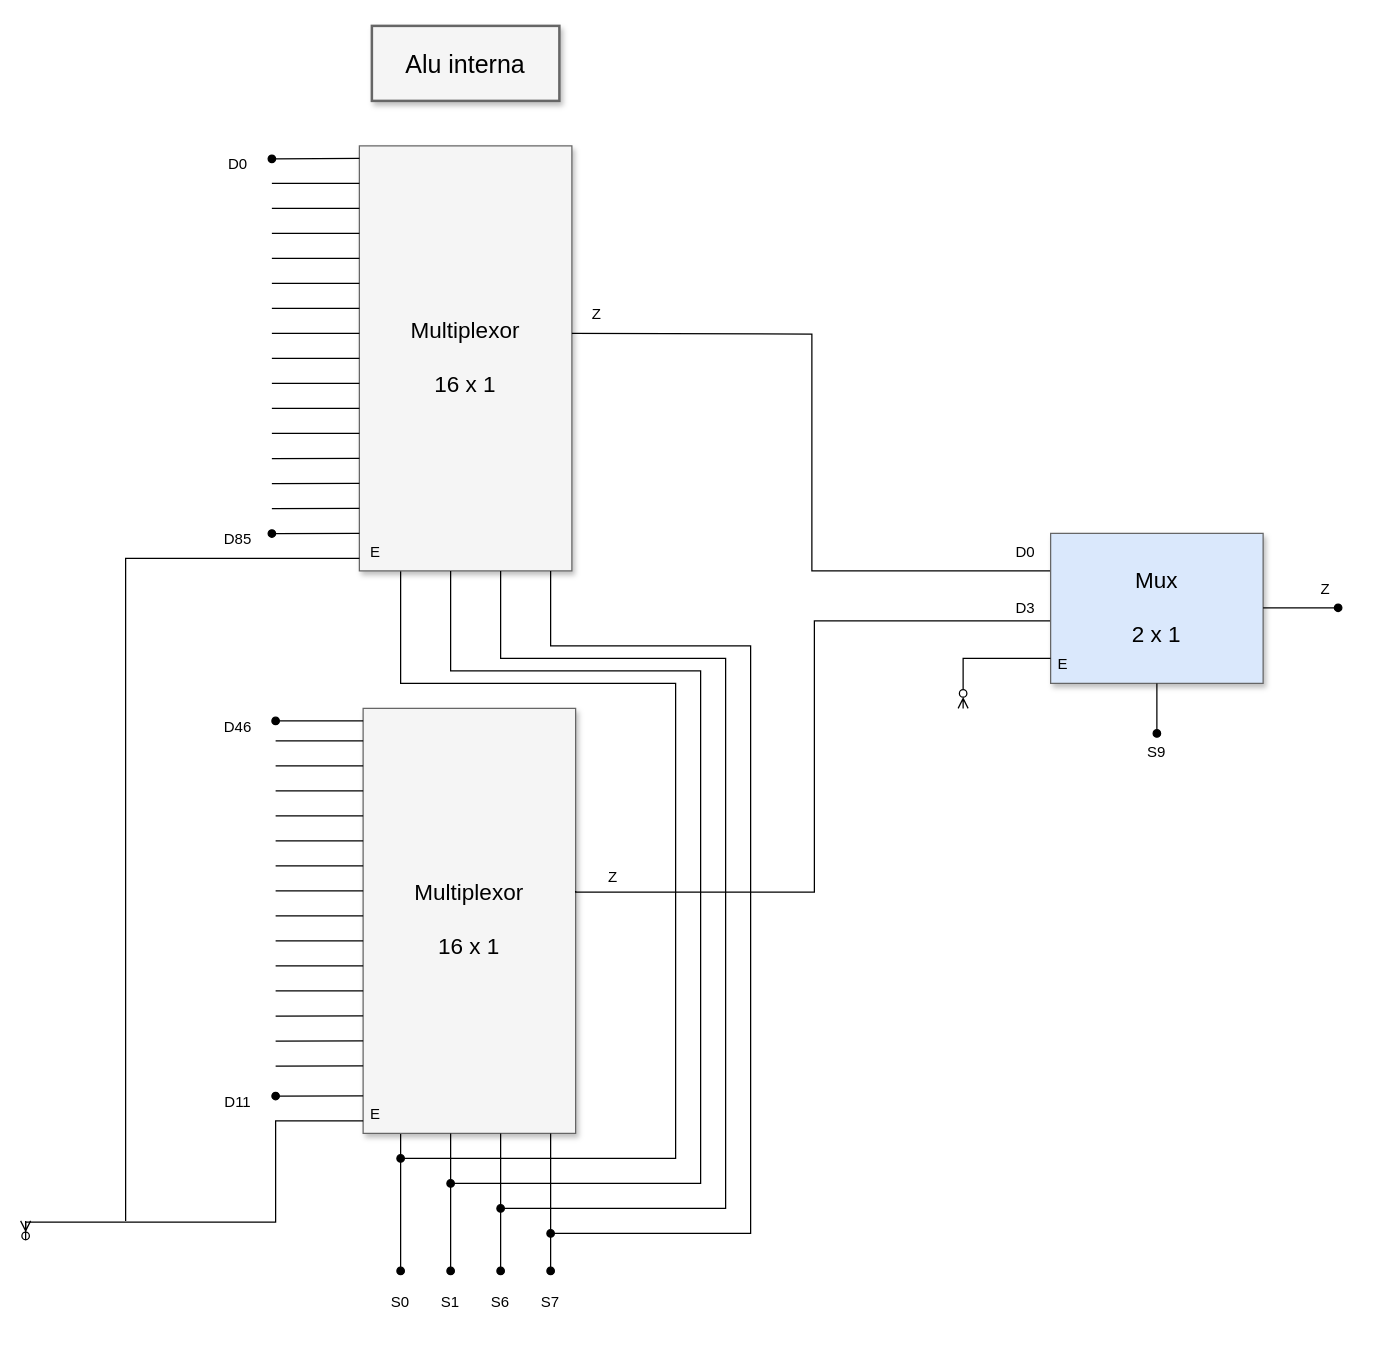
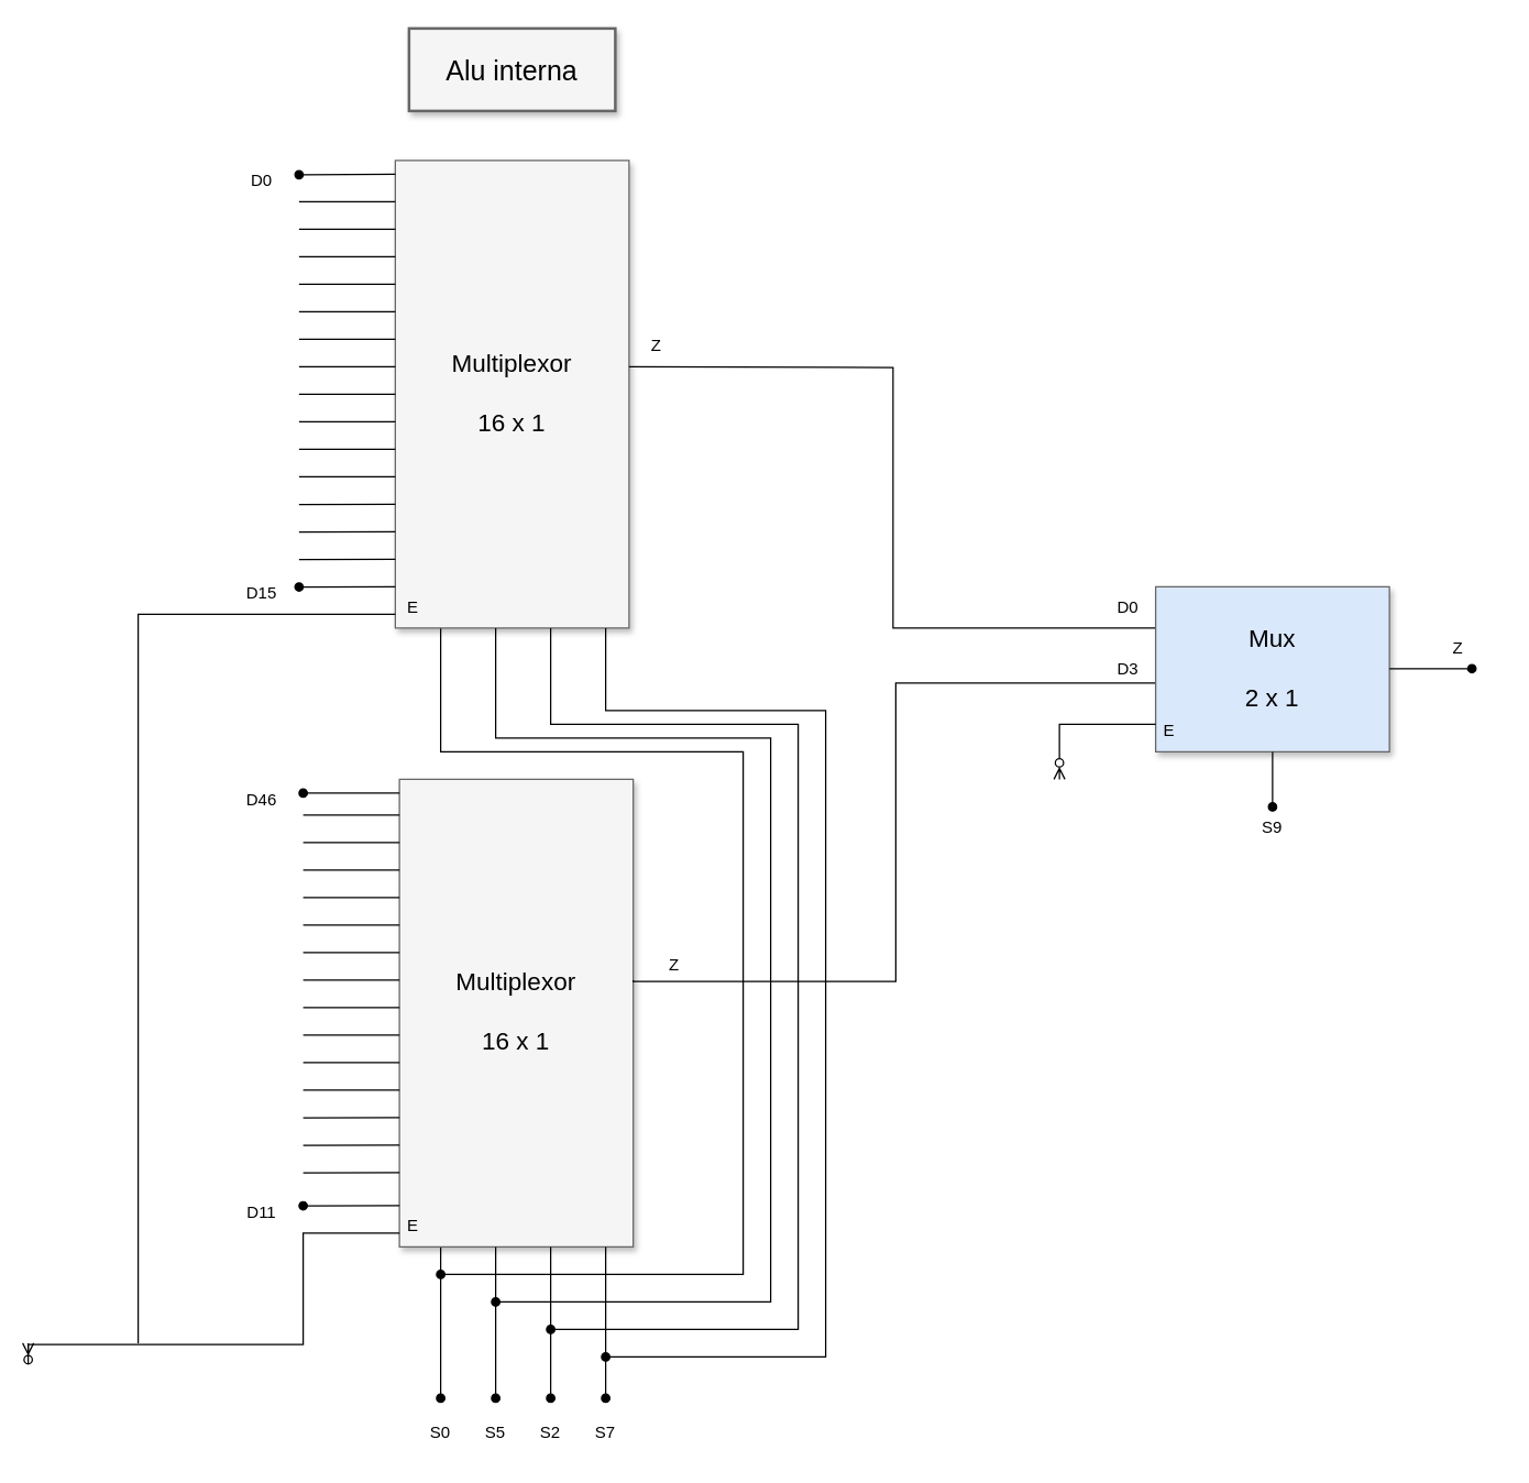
- <mxCell id="52" value="D85" style="text;html=1;align=center;verticalAlign=middle;whiteSpace=wrap;rounded=0;" vertex="1" parent="1"><mxGeometry x="160" y="416" width="60" height="30" as="geometry" /></mxCell>
+ <mxCell id="52" value="D15" style="text;html=1;align=center;verticalAlign=middle;whiteSpace=wrap;rounded=0;" vertex="1" parent="1"><mxGeometry x="160" y="416" width="60" height="30" as="geometry" /></mxCell>
- <mxCell id="58" value="S1" style="text;html=1;align=center;verticalAlign=middle;whiteSpace=wrap;rounded=0;" vertex="1" parent="1"><mxGeometry x="330" y="1026" width="60" height="30" as="geometry" /></mxCell>
+ <mxCell id="58" value="S5" style="text;html=1;align=center;verticalAlign=middle;whiteSpace=wrap;rounded=0;" vertex="1" parent="1"><mxGeometry x="330" y="1026" width="60" height="30" as="geometry" /></mxCell>
- <mxCell id="59" value="S6" style="text;html=1;align=center;verticalAlign=middle;whiteSpace=wrap;rounded=0;" vertex="1" parent="1"><mxGeometry x="370" y="1026" width="60" height="30" as="geometry" /></mxCell>
+ <mxCell id="59" value="S2" style="text;html=1;align=center;verticalAlign=middle;whiteSpace=wrap;rounded=0;" vertex="1" parent="1"><mxGeometry x="370" y="1026" width="60" height="30" as="geometry" /></mxCell>
